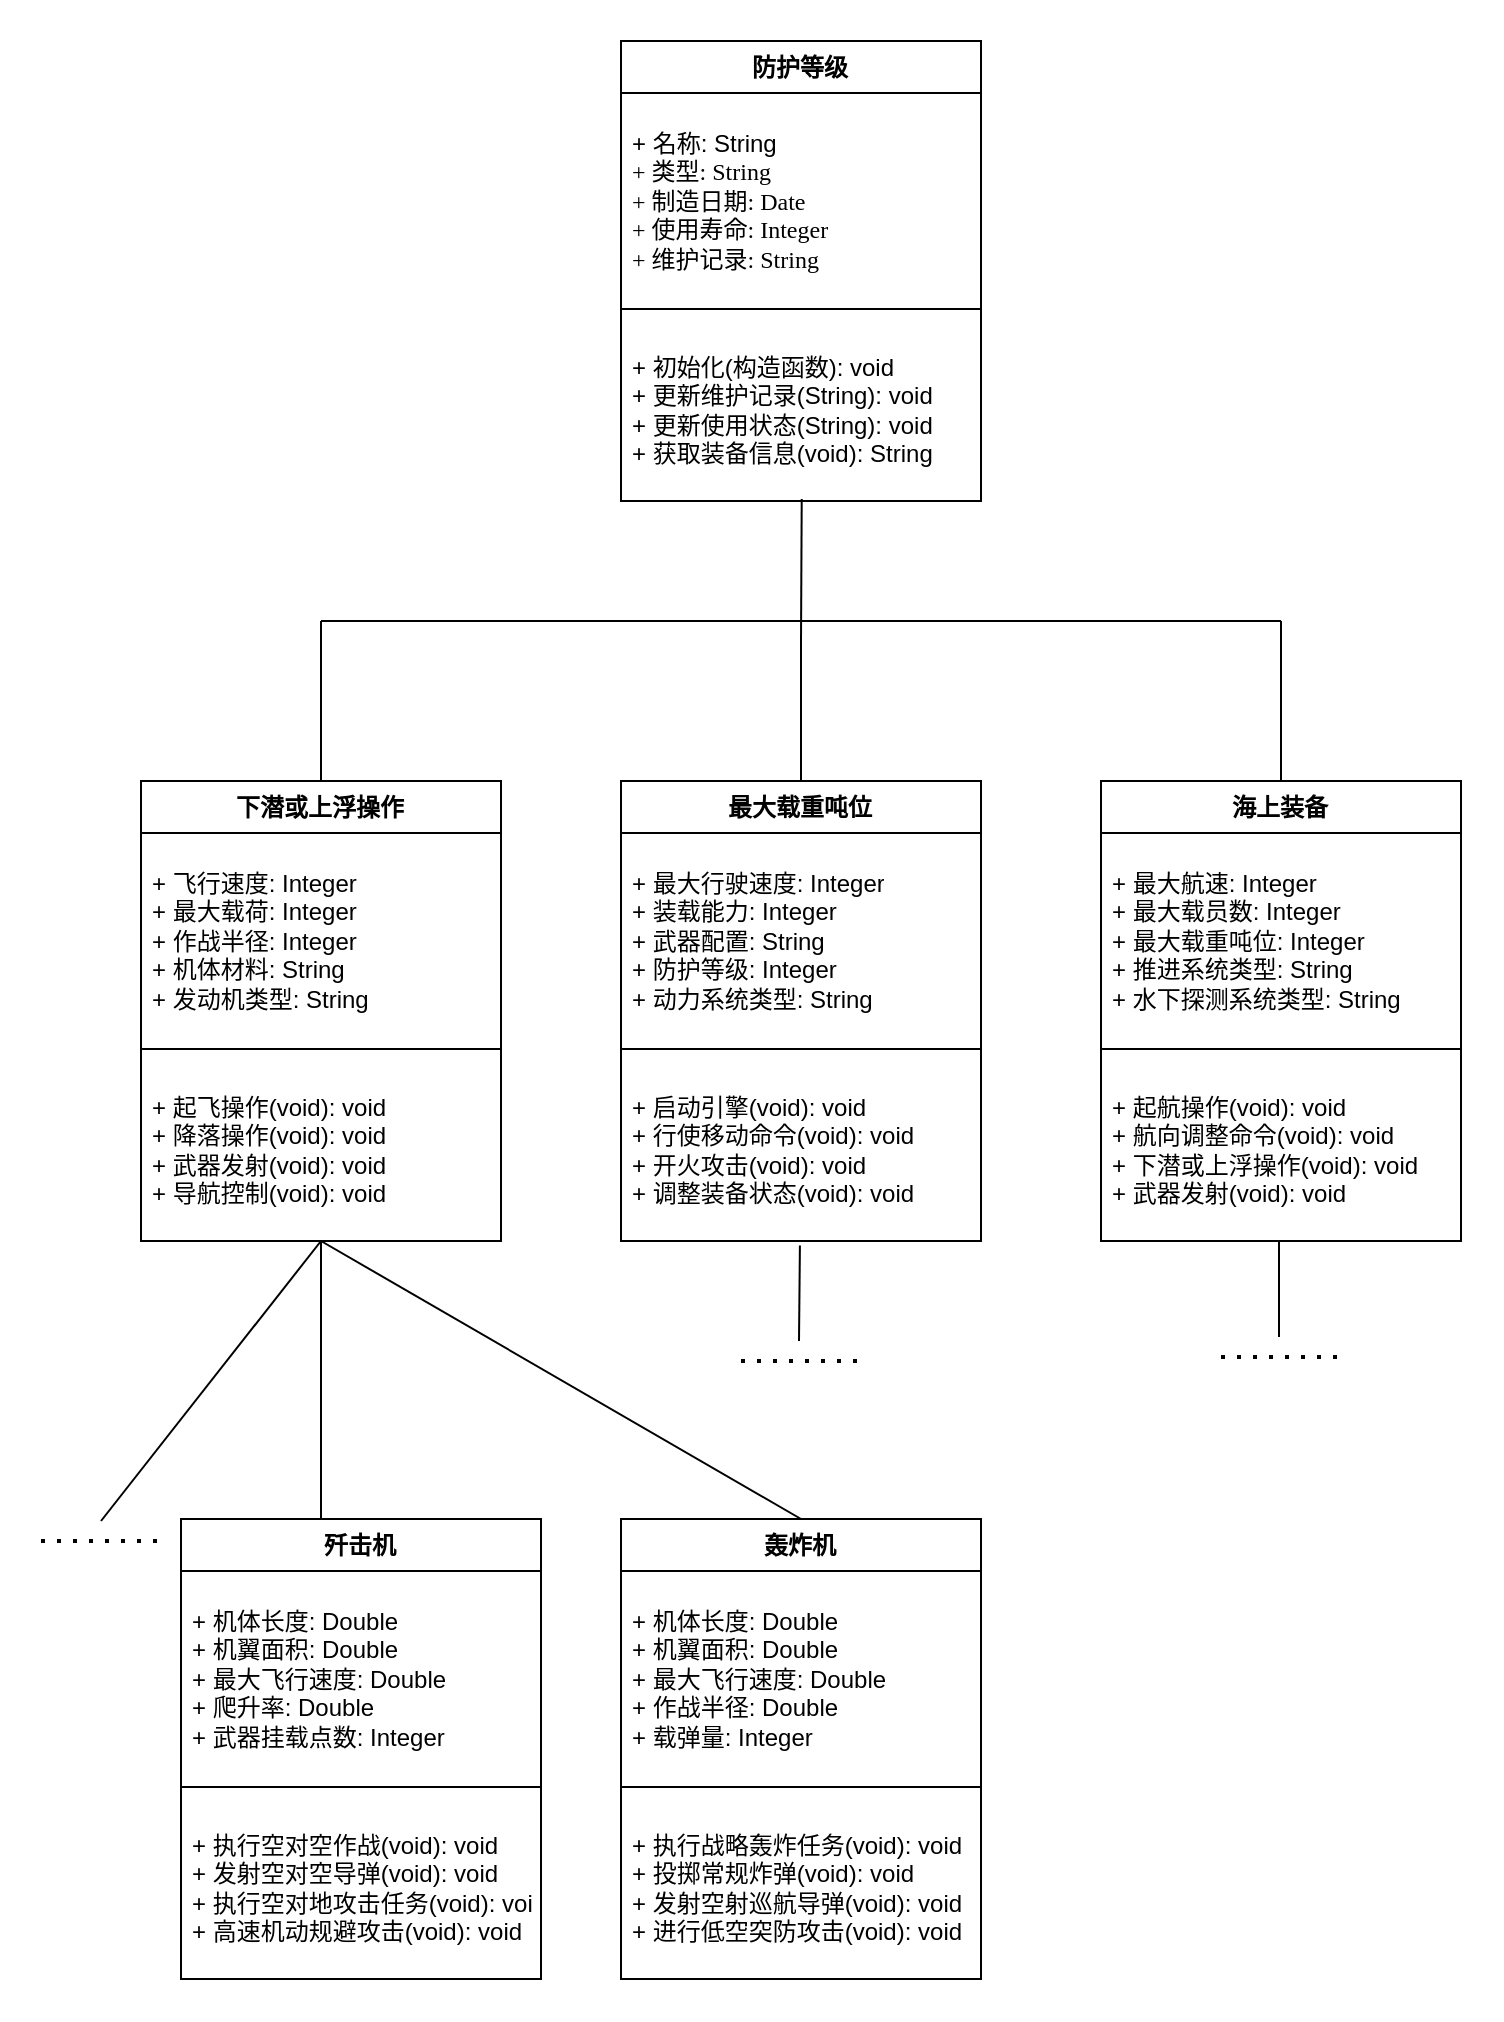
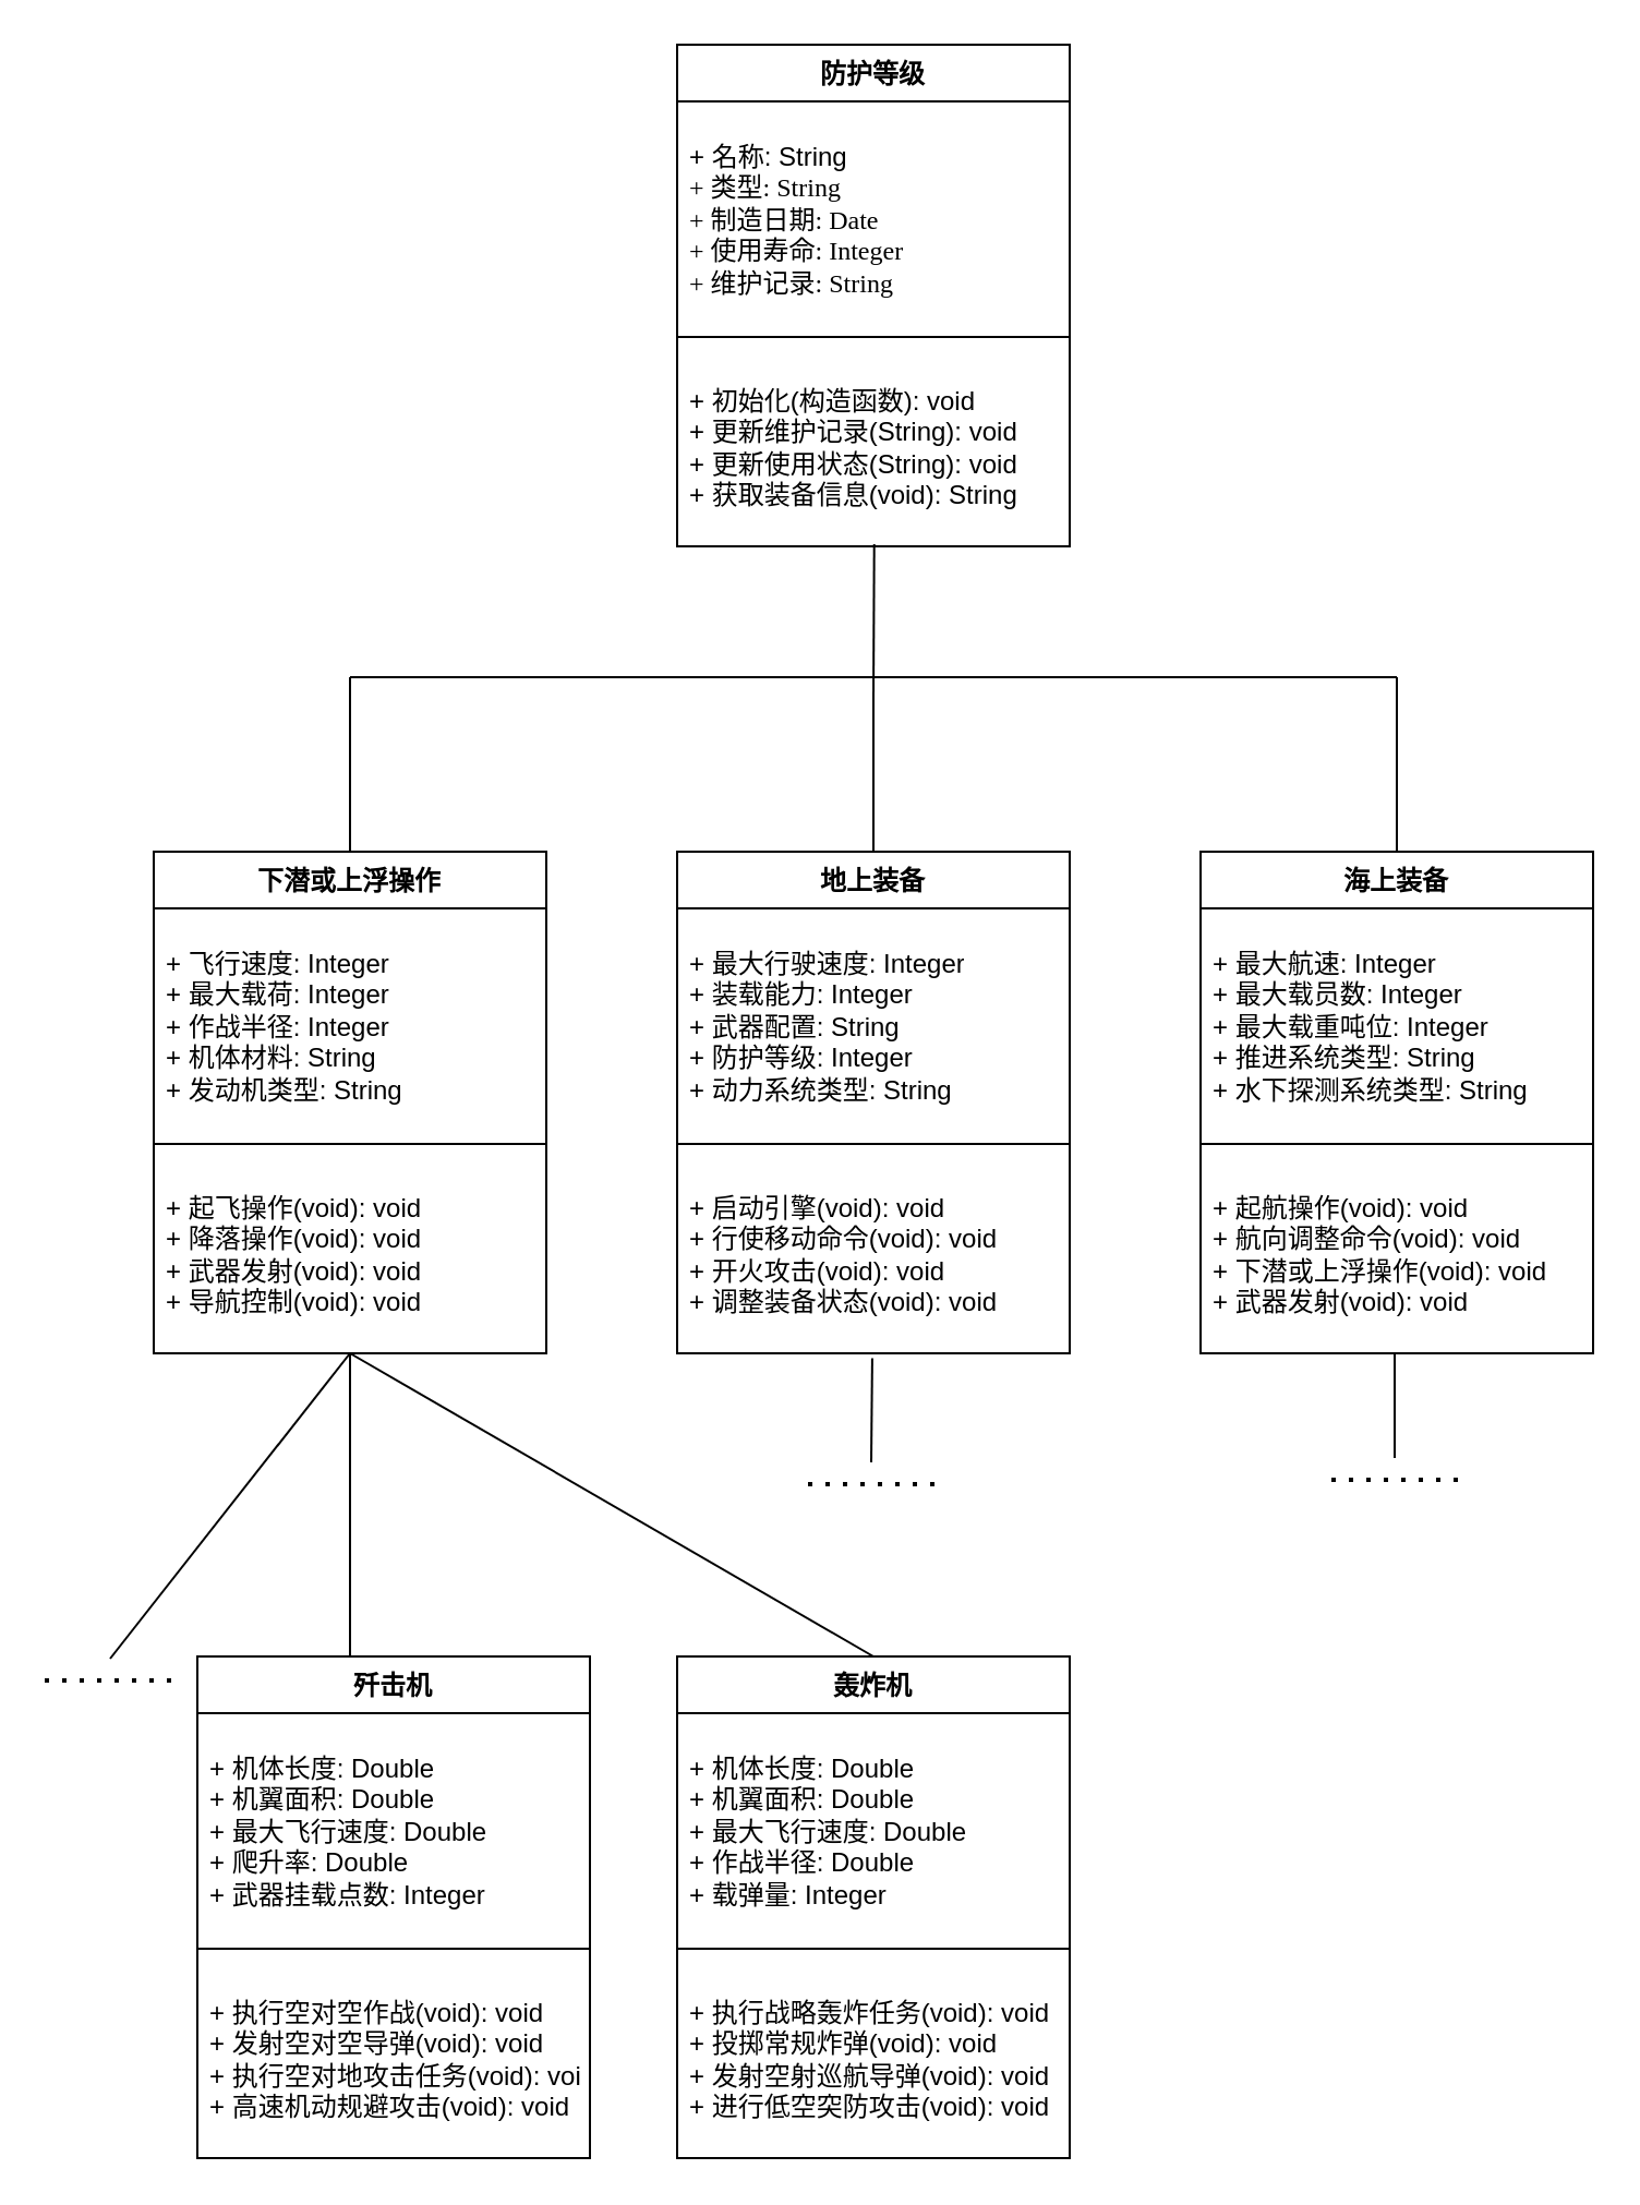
- <mxCell id="16" value="最大载重吨位" style="swimlane;fontStyle=1;align=center;verticalAlign=top;childLayout=stackLayout;horizontal=1;startSize=26;horizontalStack=0;resizeParent=1;resizeParentMax=0;resizeLast=0;collapsible=1;marginBottom=0;whiteSpace=wrap;html=1;" vertex="1" parent="1"><mxGeometry x="310" y="390" width="180" height="230" as="geometry" /></mxCell>
+ <mxCell id="16" value="地上装备" style="swimlane;fontStyle=1;align=center;verticalAlign=top;childLayout=stackLayout;horizontal=1;startSize=26;horizontalStack=0;resizeParent=1;resizeParentMax=0;resizeLast=0;collapsible=1;marginBottom=0;whiteSpace=wrap;html=1;" vertex="1" parent="1"><mxGeometry x="310" y="390" width="180" height="230" as="geometry" /></mxCell>
